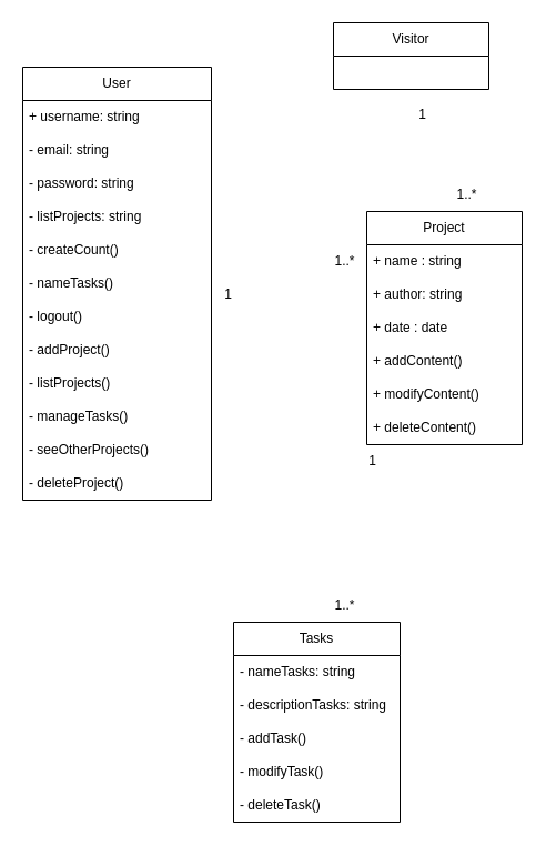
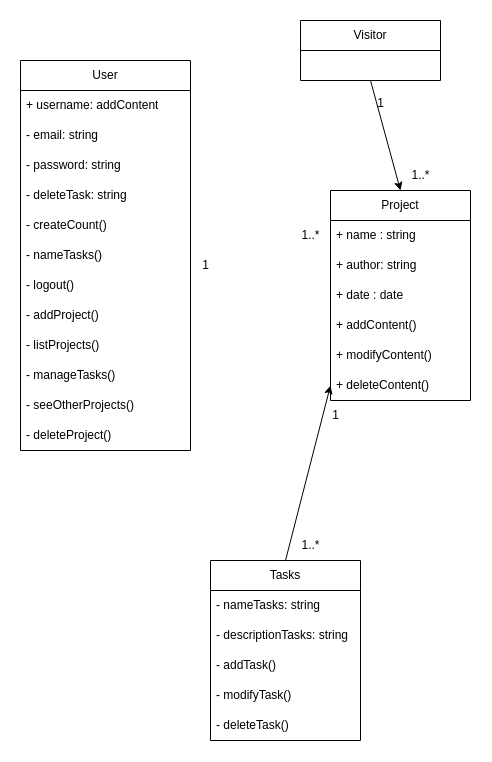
- <mxCell id="3" value="+ username: string" style="text;strokeColor=none;fillColor=none;align=left;verticalAlign=middle;spacingLeft=4;spacingRight=4;overflow=hidden;points=[[0,0.5],[1,0.5]];portConstraint=eastwest;rotatable=0;whiteSpace=wrap;html=1;" vertex="1" parent="2"><mxGeometry y="30" width="170" height="30" as="geometry" /></mxCell>
+ <mxCell id="3" value="+ username: addContent" style="text;strokeColor=none;fillColor=none;align=left;verticalAlign=middle;spacingLeft=4;spacingRight=4;overflow=hidden;points=[[0,0.5],[1,0.5]];portConstraint=eastwest;rotatable=0;whiteSpace=wrap;html=1;" vertex="1" parent="2"><mxGeometry y="30" width="170" height="30" as="geometry" /></mxCell>
+ <mxCell id="34" value="" style="endArrow=classic;html=1;rounded=0;exitX=0.5;exitY=1;exitDx=0;exitDy=0;entryX=0.5;entryY=0;entryDx=0;entryDy=0;" edge="1" parent="1" source="33" target="15"><mxGeometry width="50" height="50" relative="1" as="geometry"><mxPoint x="-140" y="350" as="sourcePoint" /><mxPoint x="-90" y="300" as="targetPoint" /></mxGeometry></mxCell>
- <mxCell id="6" value="- listProjects: string" style="text;strokeColor=none;fillColor=none;align=left;verticalAlign=middle;spacingLeft=4;spacingRight=4;overflow=hidden;points=[[0,0.5],[1,0.5]];portConstraint=eastwest;rotatable=0;whiteSpace=wrap;html=1;" vertex="1" parent="2"><mxGeometry y="120" width="170" height="30" as="geometry" /></mxCell>
+ <mxCell id="6" value="- deleteTask: string" style="text;strokeColor=none;fillColor=none;align=left;verticalAlign=middle;spacingLeft=4;spacingRight=4;overflow=hidden;points=[[0,0.5],[1,0.5]];portConstraint=eastwest;rotatable=0;whiteSpace=wrap;html=1;" vertex="1" parent="2"><mxGeometry y="120" width="170" height="30" as="geometry" /></mxCell>
+ <mxCell id="30" value="" style="endArrow=classic;html=1;rounded=0;exitX=0.5;exitY=0;exitDx=0;exitDy=0;entryX=0;entryY=0.5;entryDx=0;entryDy=0;" edge="1" parent="1" source="24" target="21"><mxGeometry width="50" height="50" relative="1" as="geometry"><mxPoint x="110" y="605" as="sourcePoint" /><mxPoint x="390" y="470" as="targetPoint" /></mxGeometry></mxCell>
